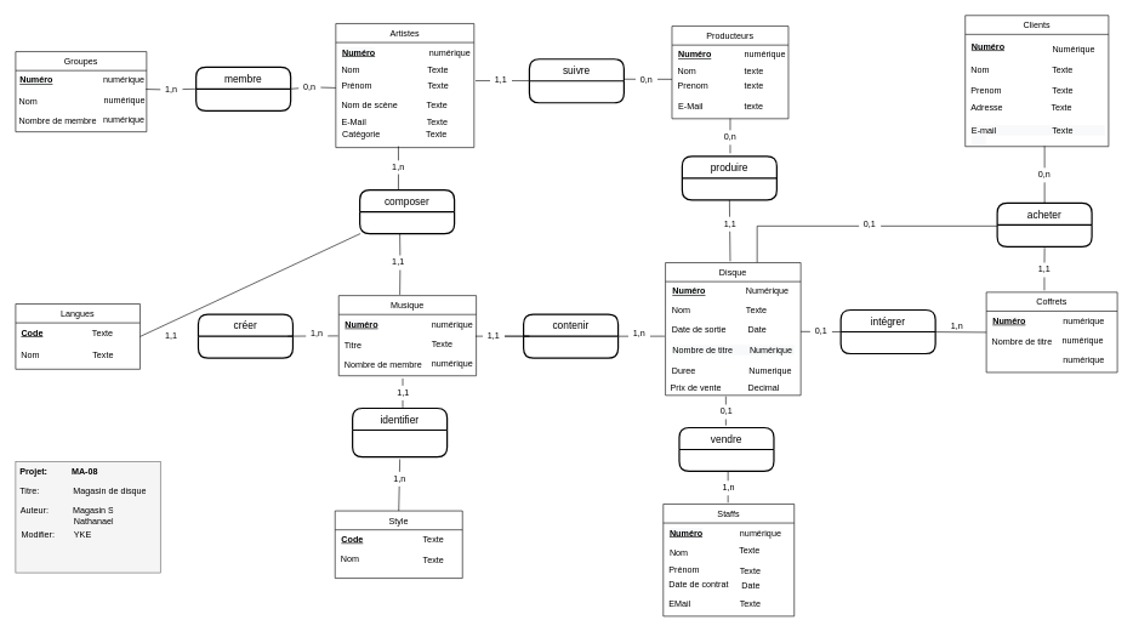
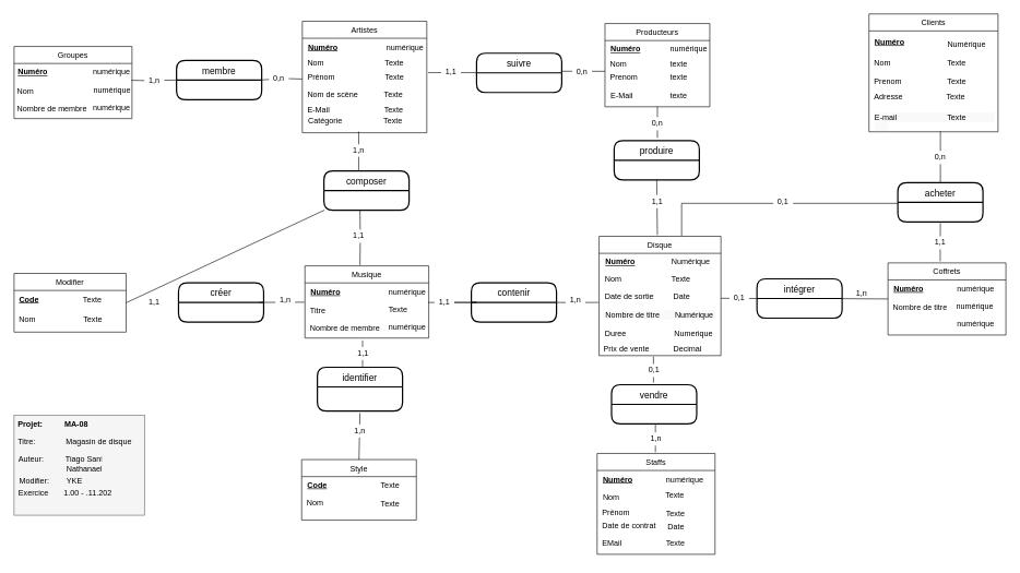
- <mxCell id="64" value="Langues" style="swimlane;fontStyle=0;childLayout=stackLayout;horizontal=1;startSize=26;fillColor=none;horizontalStack=0;resizeParent=1;resizeParentMax=0;resizeLast=0;collapsible=1;marginBottom=0;" parent="63" vertex="1"><mxGeometry width="171" height="89.64" as="geometry"><mxRectangle x="318" y="-10" width="60" height="26" as="alternateBounds" /></mxGeometry></mxCell>
+ <mxCell id="64" value="Modifier" style="swimlane;fontStyle=0;childLayout=stackLayout;horizontal=1;startSize=26;fillColor=none;horizontalStack=0;resizeParent=1;resizeParentMax=0;resizeLast=0;collapsible=1;marginBottom=0;" parent="63" vertex="1"><mxGeometry width="171" height="89.64" as="geometry"><mxRectangle x="318" y="-10" width="60" height="26" as="alternateBounds" /></mxGeometry></mxCell>
- <mxCell id="11" value="Auteur:          Magasin Santos &amp;  &#10;                      Nathanael Costaud&#10;&#10; " style="text;strokeColor=none;fillColor=none;align=left;verticalAlign=top;spacingLeft=4;spacingRight=4;overflow=hidden;rotatable=0;points=[[0,0.5],[1,0.5]];portConstraint=eastwest;" parent="6" vertex="1"><mxGeometry x="0.978" y="53.683" width="136.738" height="34.713" as="geometry" /></mxCell>
+ <mxCell id="11" value="Auteur:          Tiago Santos &amp;  &#10;                      Nathanael Costaud&#10;&#10; " style="text;strokeColor=none;fillColor=none;align=left;verticalAlign=top;spacingLeft=4;spacingRight=4;overflow=hidden;rotatable=0;points=[[0,0.5],[1,0.5]];portConstraint=eastwest;" parent="6" vertex="1"><mxGeometry x="0.978" y="53.683" width="136.738" height="34.713" as="geometry" /></mxCell>
+ <mxCell id="9" value="Exercice       1.00 - .11.202" style="text;strokeColor=none;fillColor=none;align=left;verticalAlign=top;spacingLeft=4;spacingRight=4;overflow=hidden;rotatable=0;points=[[0,0.5],[1,0.5]];portConstraint=eastwest;" parent="6" vertex="1"><mxGeometry x="0.981" y="105.473" width="187.379" height="46.877" as="geometry" /></mxCell>
